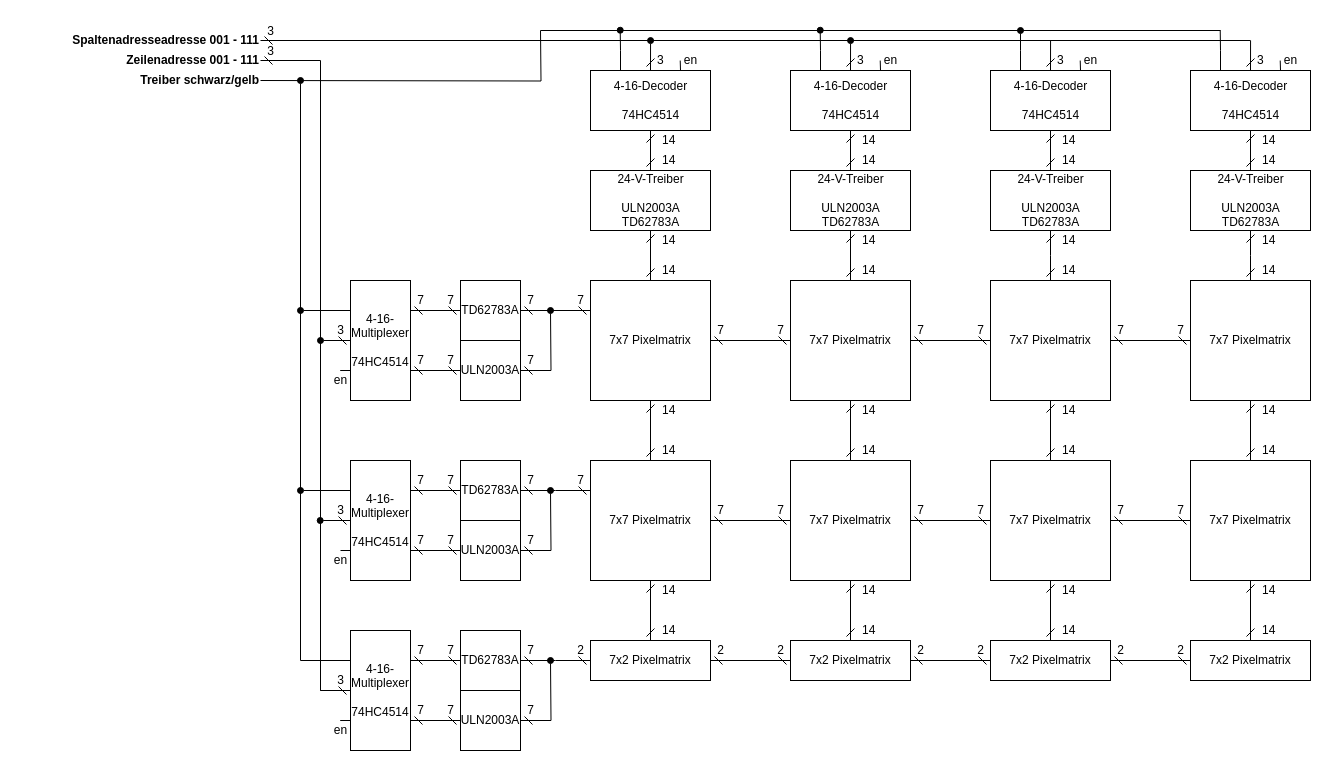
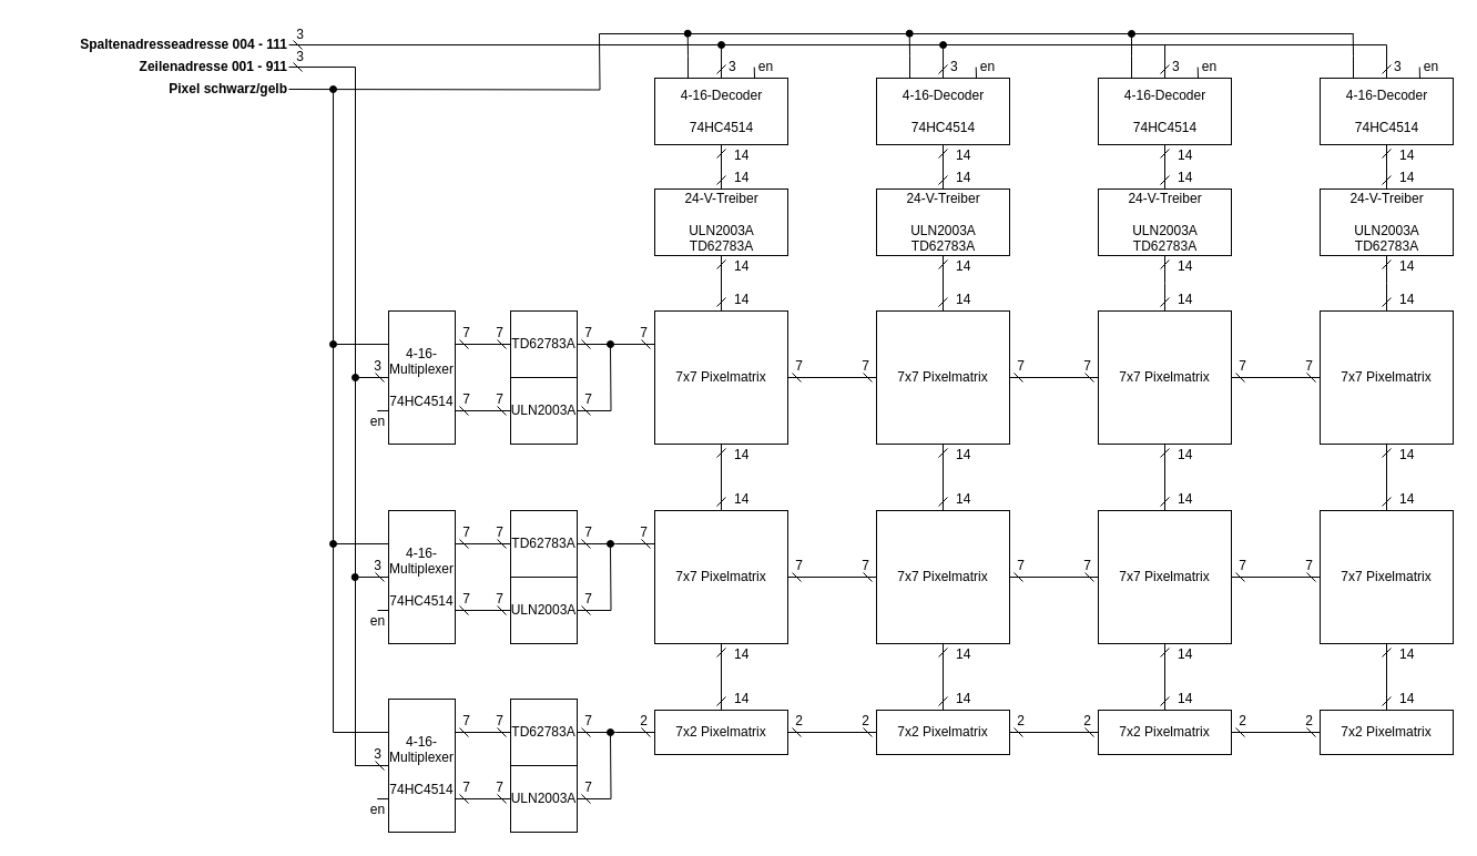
- <mxCell id="181" value="Spaltenadresseadresse 001 - 111" style="text;html=1;strokeColor=none;fillColor=none;align=right;verticalAlign=middle;rounded=0;fontStyle=1" parent="1" vertex="1"><mxGeometry x="20" y="30" width="240" height="20" as="geometry" /></mxCell>
+ <mxCell id="181" value="Spaltenadresseadresse 004 - 111" style="text;html=1;strokeColor=none;fillColor=none;align=right;verticalAlign=middle;rounded=0;fontStyle=1" parent="1" vertex="1"><mxGeometry x="20" y="30" width="240" height="20" as="geometry" /></mxCell>
- <mxCell id="180" value="Zeilenadresse 001 - 111" style="text;html=1;strokeColor=none;fillColor=none;align=right;verticalAlign=middle;rounded=0;fontStyle=1" parent="1" vertex="1"><mxGeometry x="80" y="50" width="180" height="20" as="geometry" /></mxCell>
+ <mxCell id="180" value="Zeilenadresse 001 - 911" style="text;html=1;strokeColor=none;fillColor=none;align=right;verticalAlign=middle;rounded=0;fontStyle=1" parent="1" vertex="1"><mxGeometry x="80" y="50" width="180" height="20" as="geometry" /></mxCell>
- <mxCell id="179" value="Treiber schwarz/gelb" style="text;strokeColor=none;fillColor=none;align=right;verticalAlign=middle;rounded=0;fontStyle=1;html=1;" parent="1" vertex="1"><mxGeometry x="90" y="70" width="170" height="20" as="geometry" /></mxCell>
+ <mxCell id="179" value="Pixel schwarz/gelb" style="text;strokeColor=none;fillColor=none;align=right;verticalAlign=middle;rounded=0;fontStyle=1;html=1;" parent="1" vertex="1"><mxGeometry x="90" y="70" width="170" height="20" as="geometry" /></mxCell>
